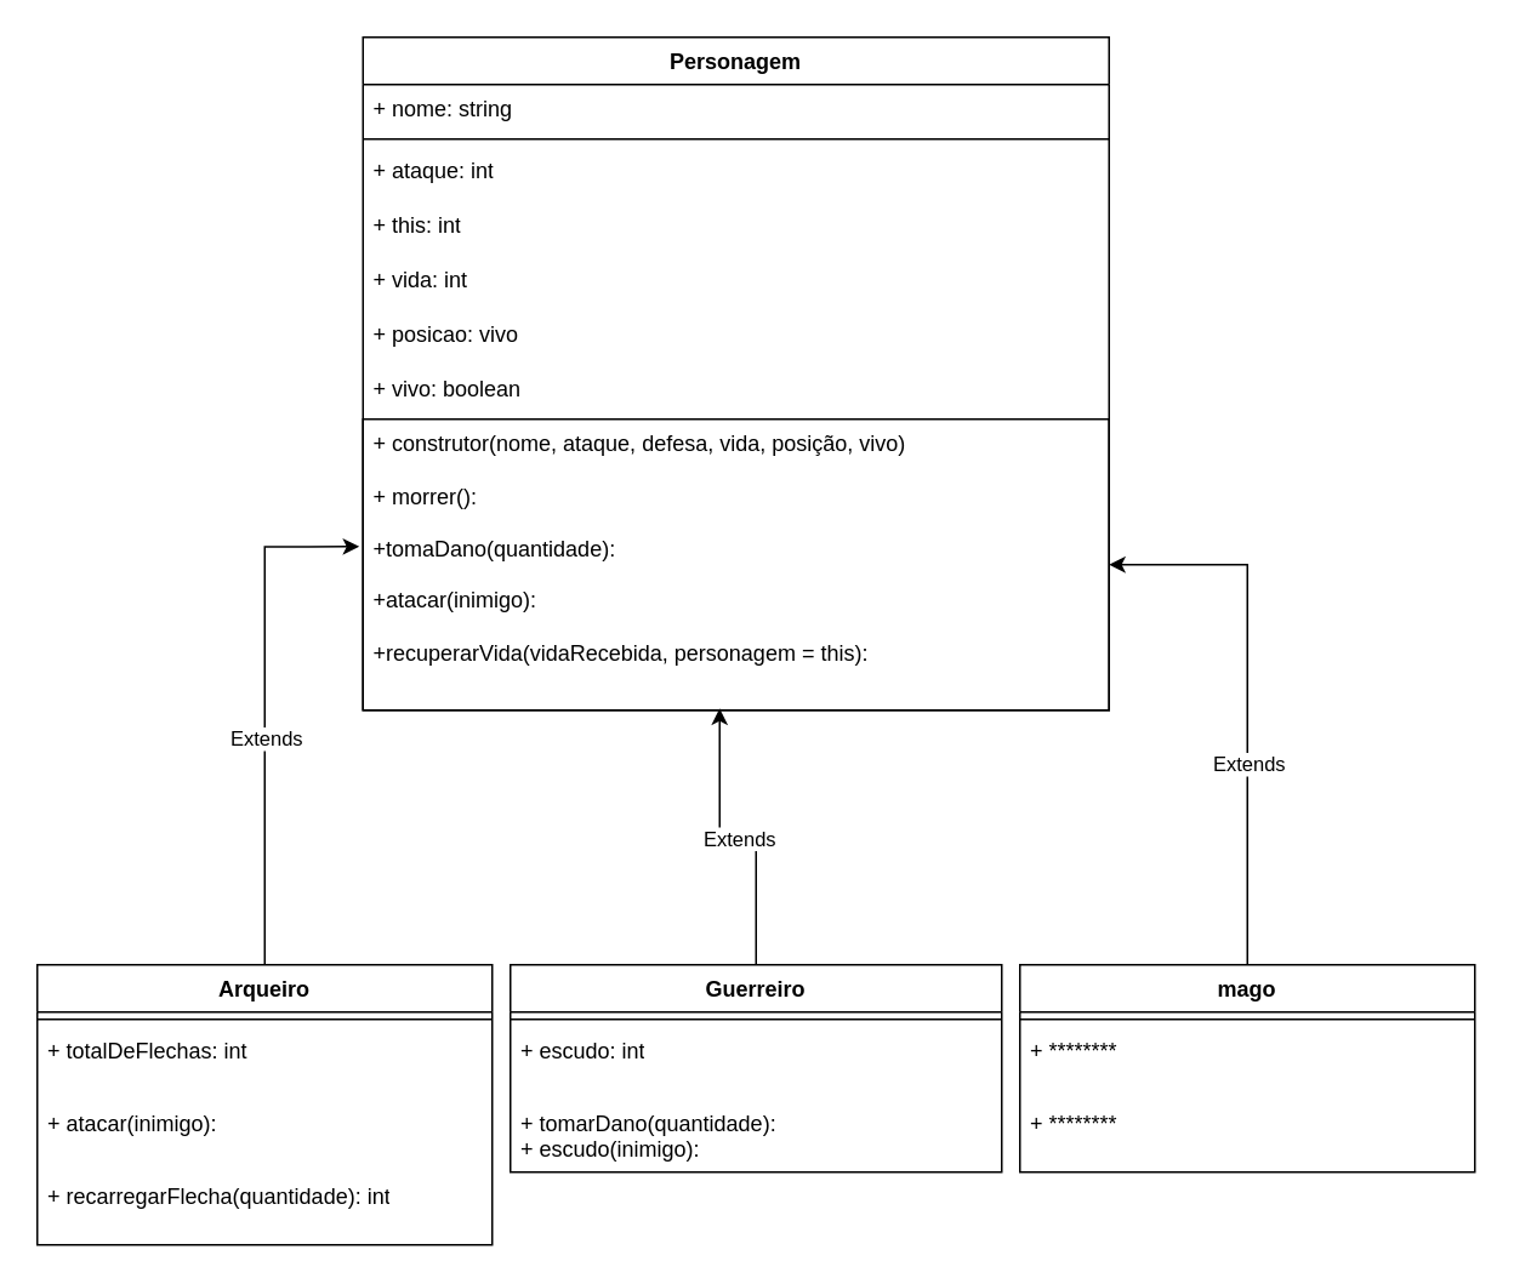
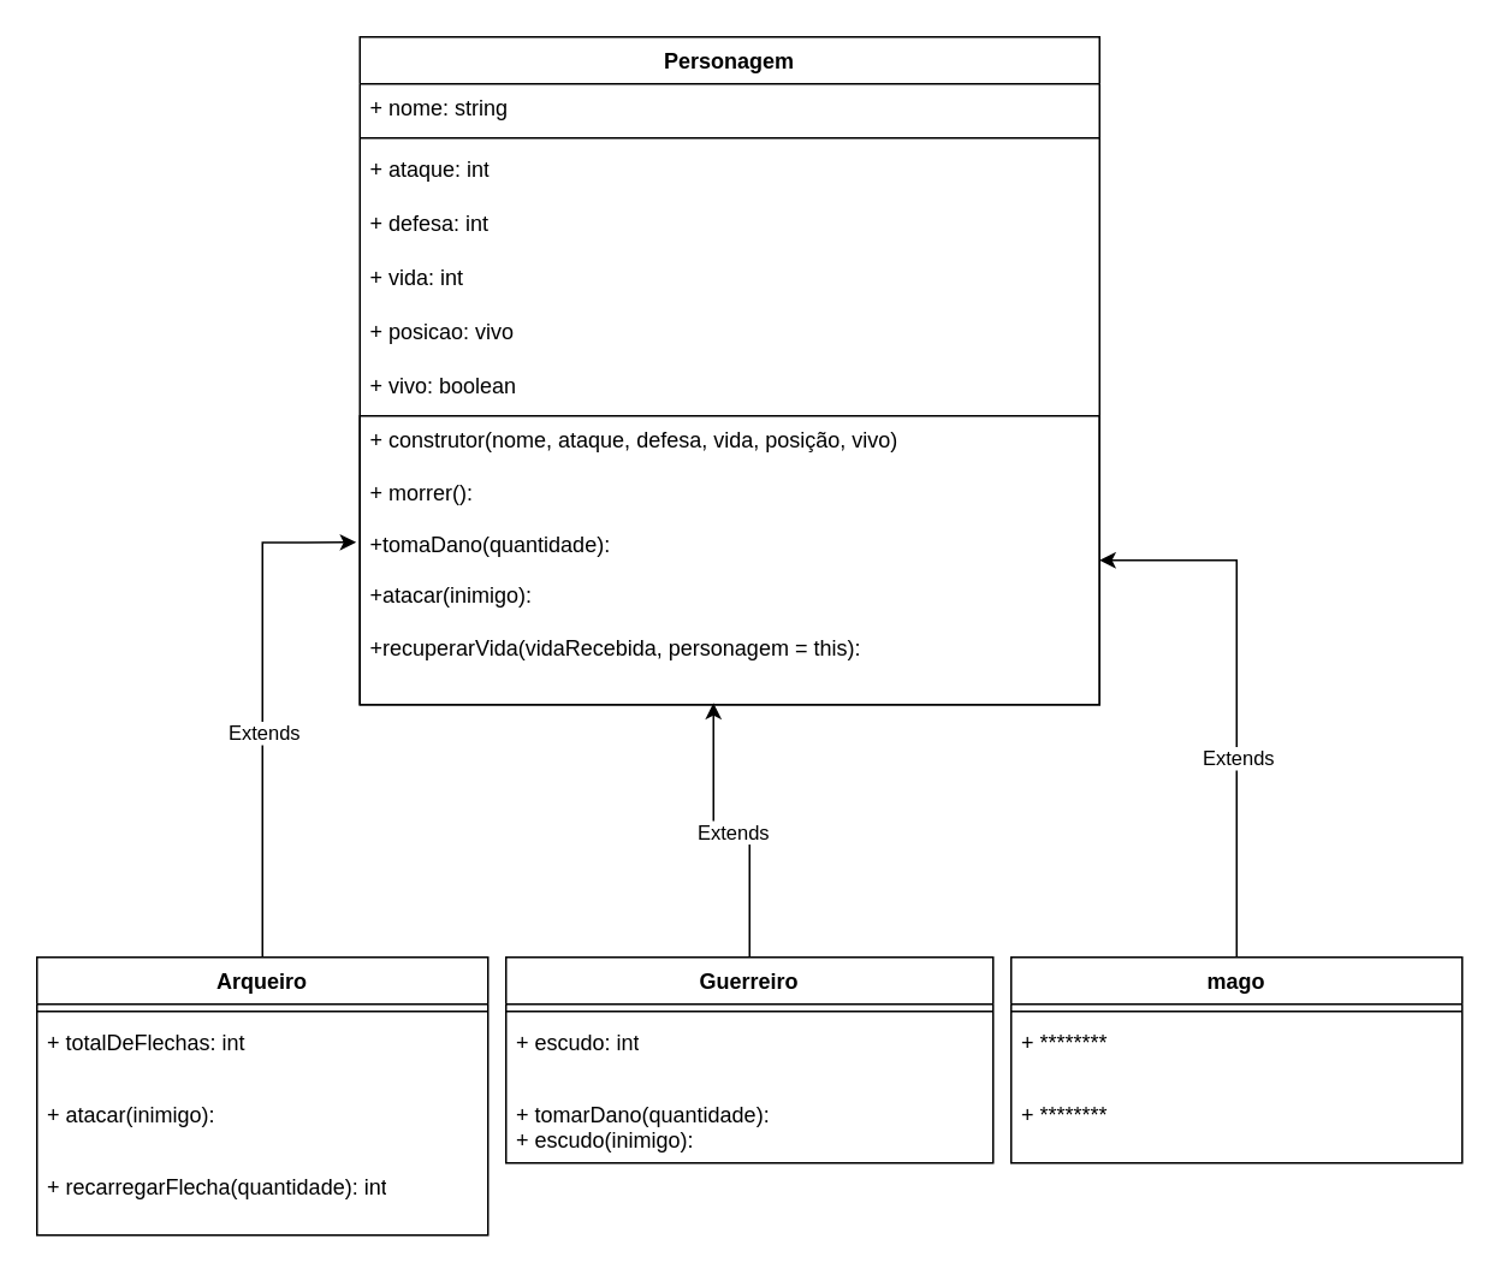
- <mxCell id="6" value="+ this: int" style="text;strokeColor=none;fillColor=none;align=left;verticalAlign=top;spacingLeft=4;spacingRight=4;overflow=hidden;rotatable=0;points=[[0,0.5],[1,0.5]];portConstraint=eastwest;whiteSpace=wrap;html=1;" parent="2" vertex="1"><mxGeometry y="90" width="410" height="30" as="geometry" /></mxCell>
+ <mxCell id="6" value="+ defesa: int" style="text;strokeColor=none;fillColor=none;align=left;verticalAlign=top;spacingLeft=4;spacingRight=4;overflow=hidden;rotatable=0;points=[[0,0.5],[1,0.5]];portConstraint=eastwest;whiteSpace=wrap;html=1;" parent="2" vertex="1"><mxGeometry y="90" width="410" height="30" as="geometry" /></mxCell>
